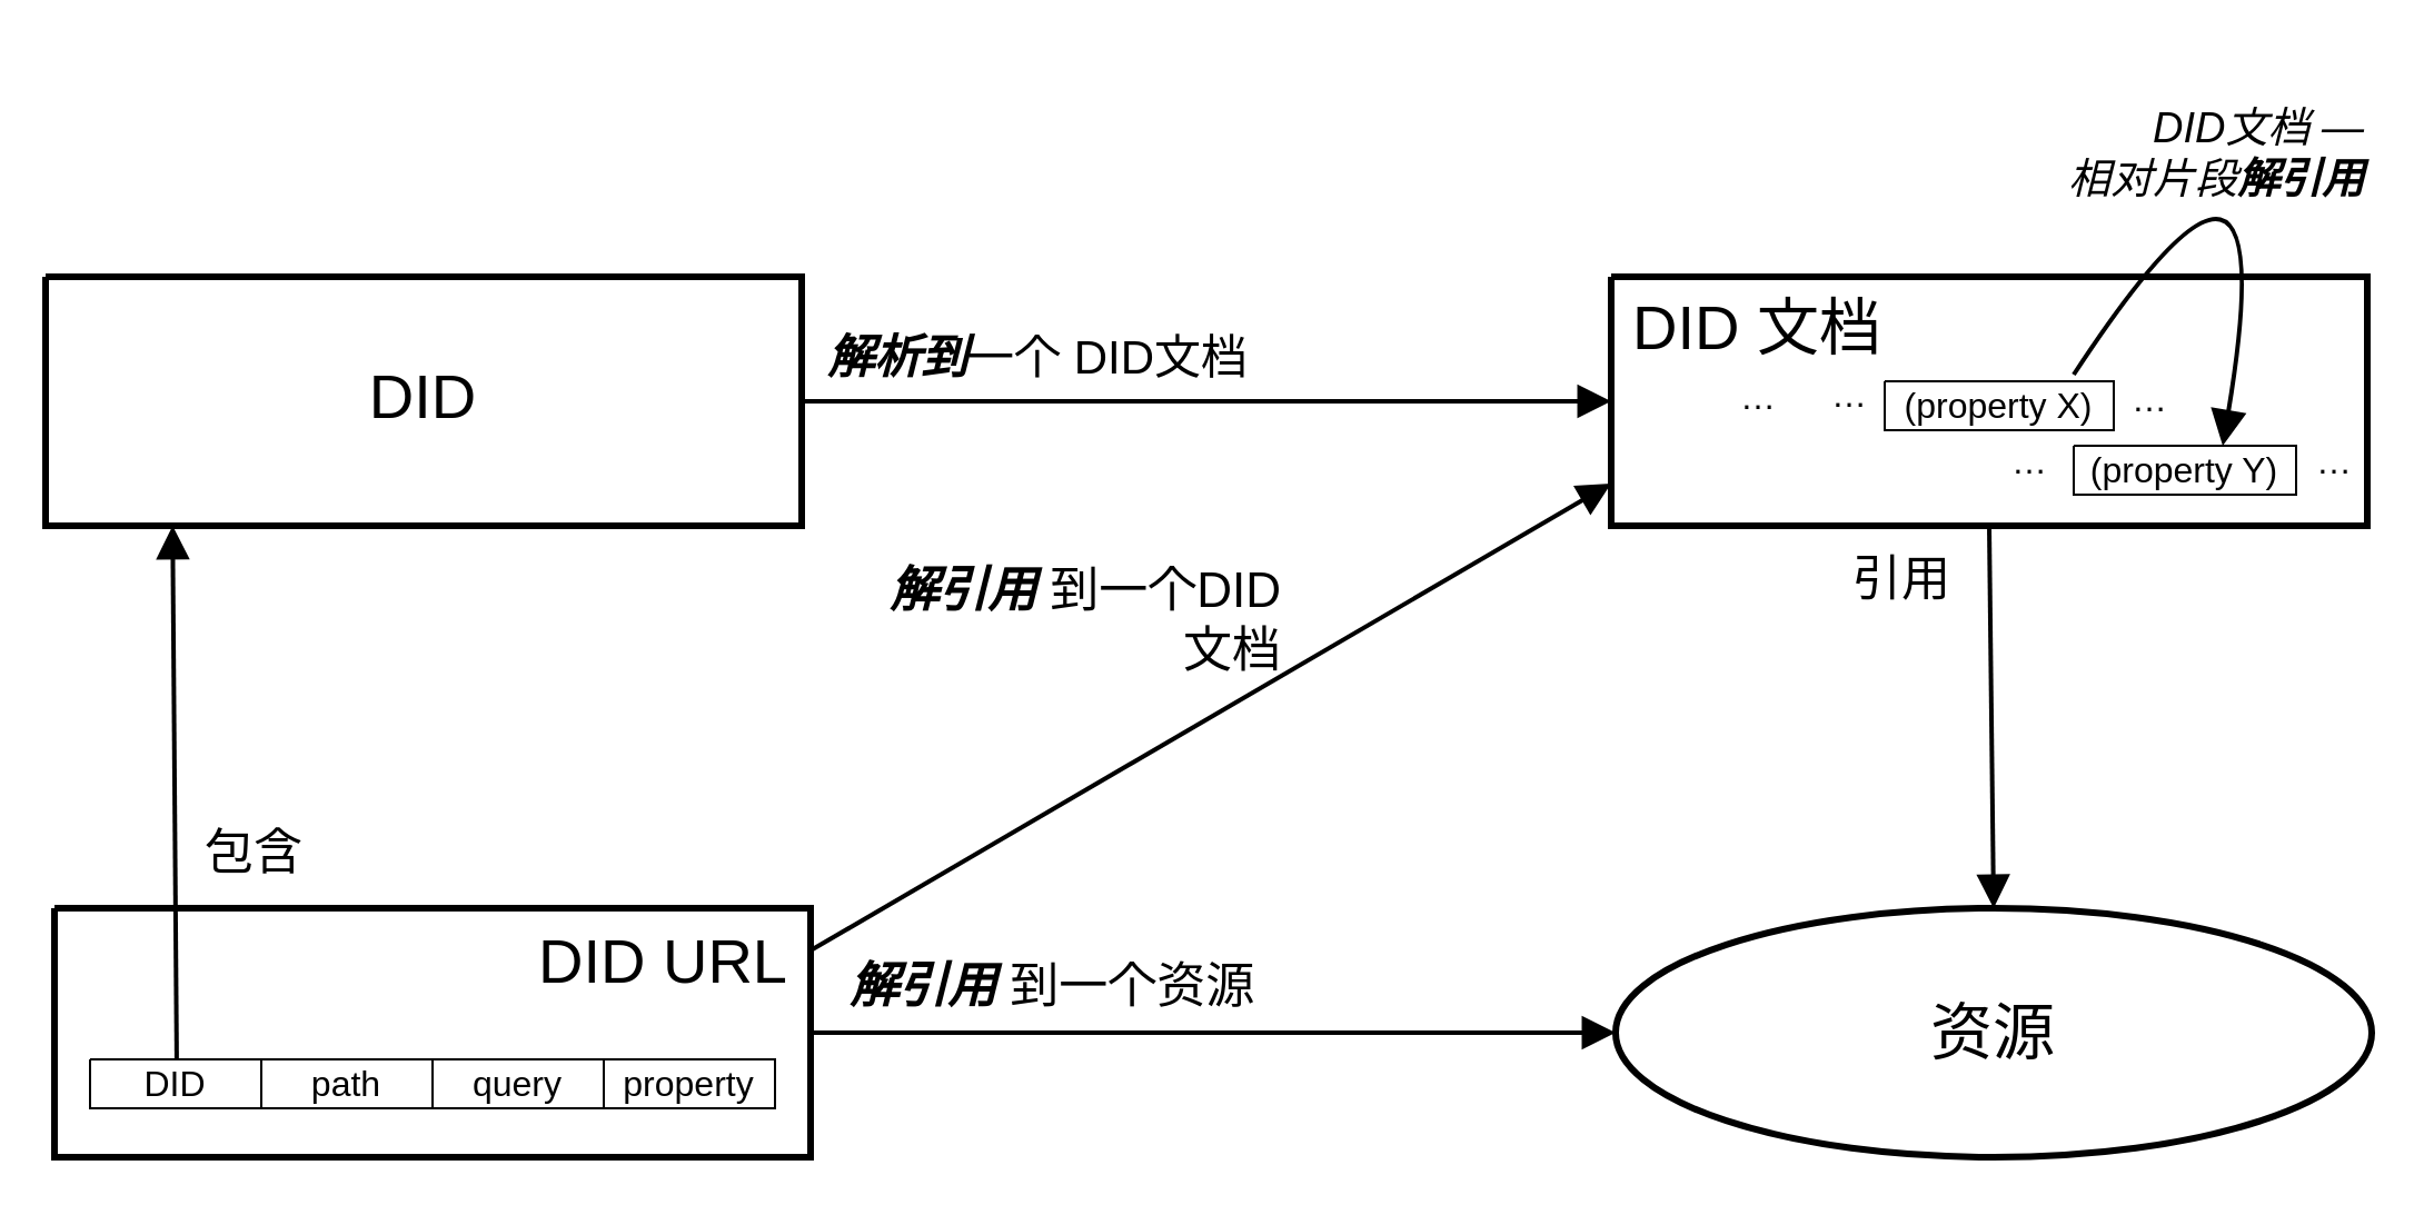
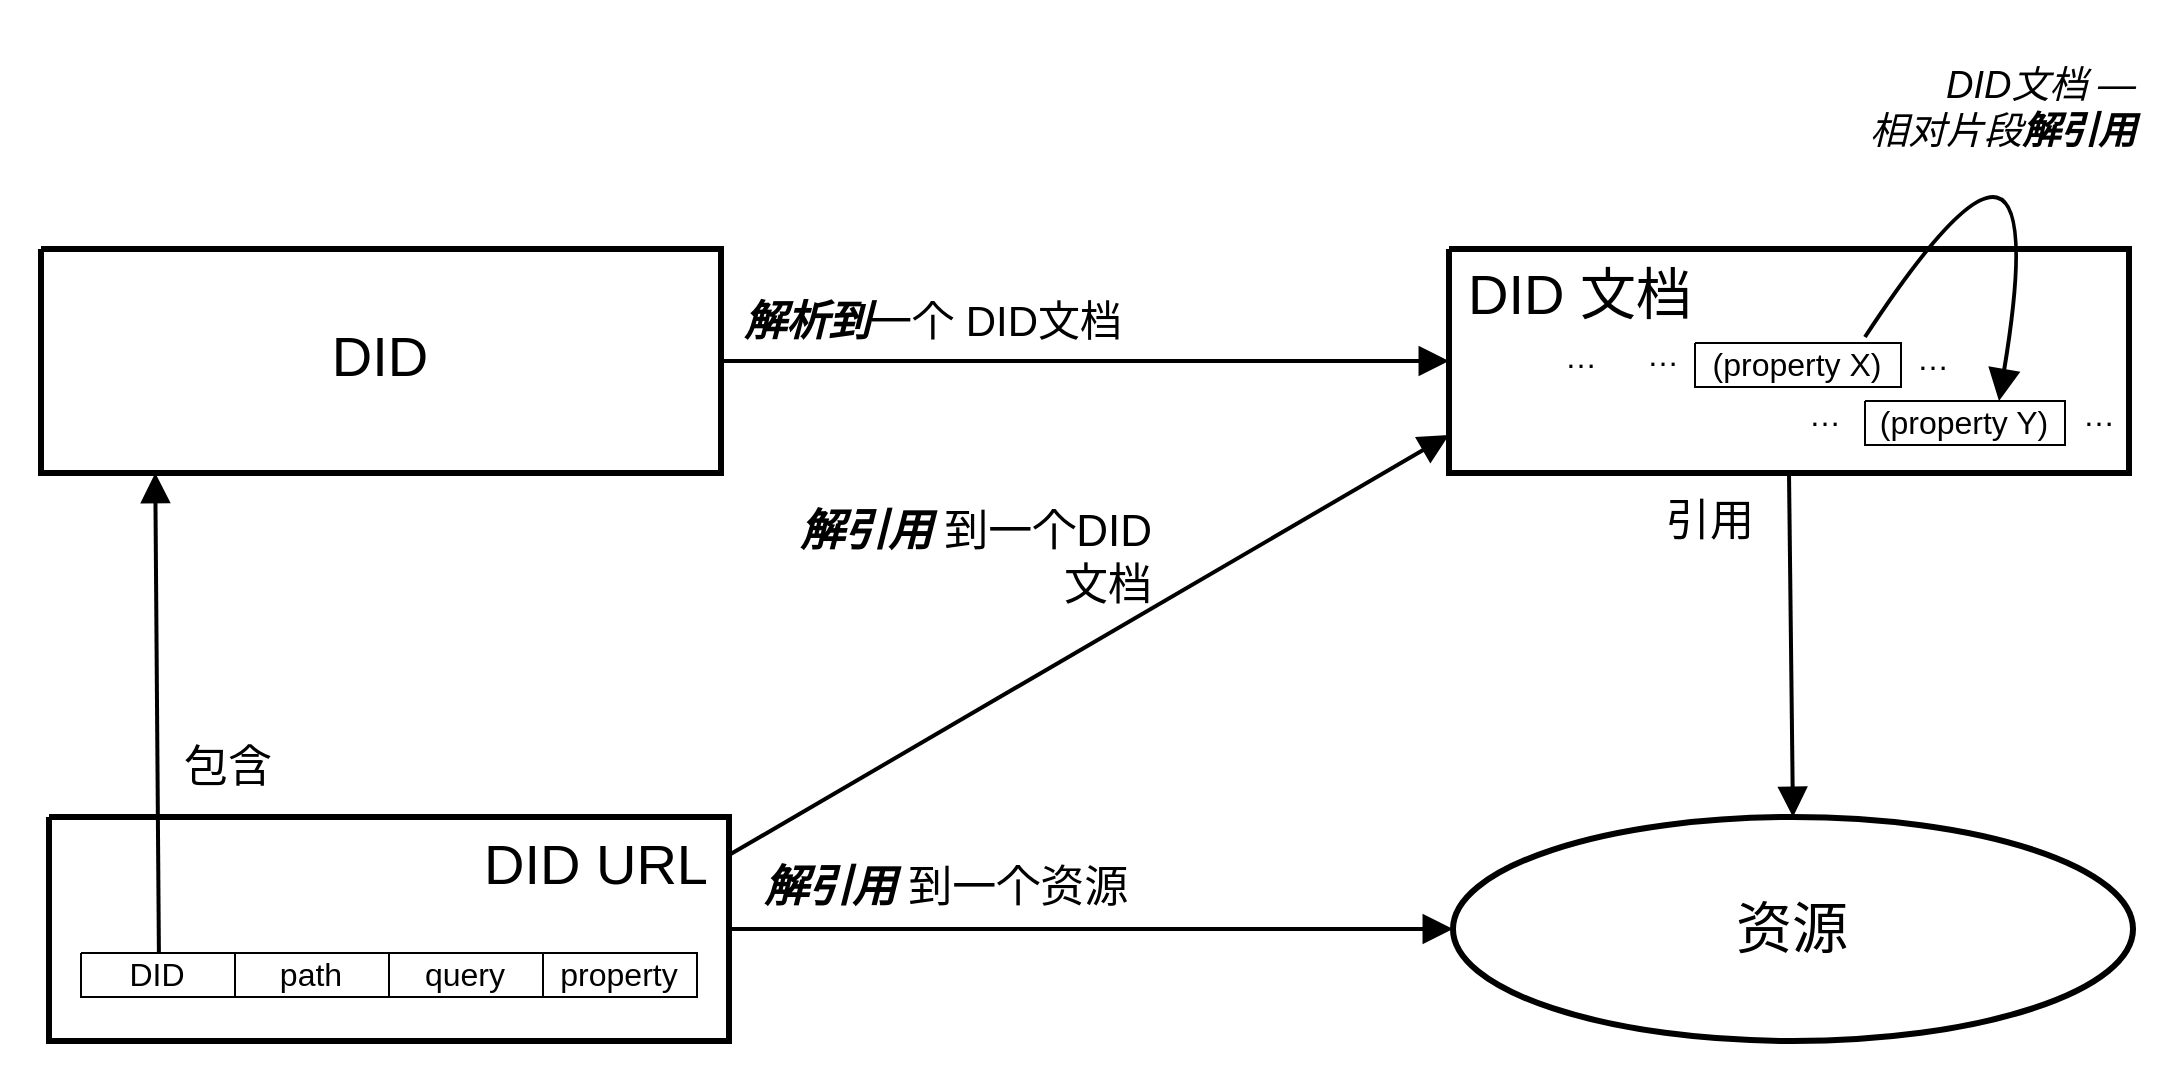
- <mxCell id="14" value="&lt;p style=&quot;margin-left: 0 ; margin-right: 0 ; margin-top: 0px ; margin-bottom: 0px ; text-indent: 0 ; direction: ltr&quot;&gt;&lt;font style=&quot;font-size: 19px; font-family: helvetica; color: rgb(0, 0, 0); direction: ltr; letter-spacing: 0px; line-height: 120%; opacity: 1;&quot;&gt;&lt;i&gt;DID文档 —&lt;/i&gt;&lt;/font&gt;&lt;/p&gt;&lt;p style=&quot;margin-left: 0 ; margin-right: 0 ; margin-top: 0px ; margin-bottom: 0px ; text-indent: 0 ; direction: ltr&quot;&gt;&lt;font style=&quot;font-size: 19px; font-family: helvetica; color: rgb(0, 0, 0); direction: ltr; letter-spacing: 0px; line-height: 120%; opacity: 1;&quot;&gt;&lt;i&gt;相对片段&lt;b&gt;解引用&lt;/b&gt;&lt;/i&gt;&lt;/font&gt;&lt;/p&gt;" style="verticalAlign=middle;align=right;vsdxID=18;fillColor=none;gradientColor=none;shape=stencil(nZBRDoQgDERP03+WHsHFe5iISyOCQdT19kIaIxq//Jtp3zTpAFaTaUYNUkwx+F6v1EYD+AUpyRkdKCYFqACrzgf9C352LfuxyWRWg1/yhT/nRE5IsZWuZtCSK8CPeI0e/hF+jV7AJM4PO7KWCyr390bSiNtEtQM=);strokeColor=none;spacingTop=1;spacingBottom=1;spacingLeft=1;spacingRight=1;labelBackgroundColor=none;rounded=0;html=1;whiteSpace=wrap;" parent="1" vertex="1"><mxGeometry x="779" y="38" width="287" height="62" as="geometry" /></mxCell>
+ <mxCell id="14" value="&lt;p style=&quot;margin-left: 0 ; margin-right: 0 ; margin-top: 0px ; margin-bottom: 0px ; text-indent: 0 ; direction: ltr&quot;&gt;&lt;font style=&quot;font-size: 19px; font-family: helvetica; color: rgb(0, 0, 0); direction: ltr; letter-spacing: 0px; line-height: 120%; opacity: 1;&quot;&gt;&lt;i&gt;DID文档 —&lt;/i&gt;&lt;/font&gt;&lt;/p&gt;&lt;p style=&quot;margin-left: 0 ; margin-right: 0 ; margin-top: 0px ; margin-bottom: 0px ; text-indent: 0 ; direction: ltr&quot;&gt;&lt;font style=&quot;font-size: 19px; font-family: helvetica; color: rgb(0, 0, 0); direction: ltr; letter-spacing: 0px; line-height: 120%; opacity: 1;&quot;&gt;&lt;i&gt;相对片段&lt;b&gt;解引用&lt;/b&gt;&lt;/i&gt;&lt;/font&gt;&lt;/p&gt;" style="verticalAlign=middle;align=right;vsdxID=18;fillColor=none;gradientColor=none;shape=stencil(nZBRDoQgDERP03+WHsHFe5iISyOCQdT19kIaIxq//Jtp3zTpAFaTaUYNUkwx+F6v1EYD+AUpyRkdKCYFqACrzgf9C352LfuxyWRWg1/yhT/nRE5IsZWuZtCSK8CPeI0e/hF+jV7AJM4PO7KWCyr390bSiNtEtQM=);strokeColor=none;spacingTop=1;spacingBottom=1;spacingLeft=1;spacingRight=1;labelBackgroundColor=none;rounded=0;html=1;whiteSpace=wrap;" parent="1" vertex="1"><mxGeometry x="784" y="23" width="287" height="62" as="geometry" /></mxCell>
